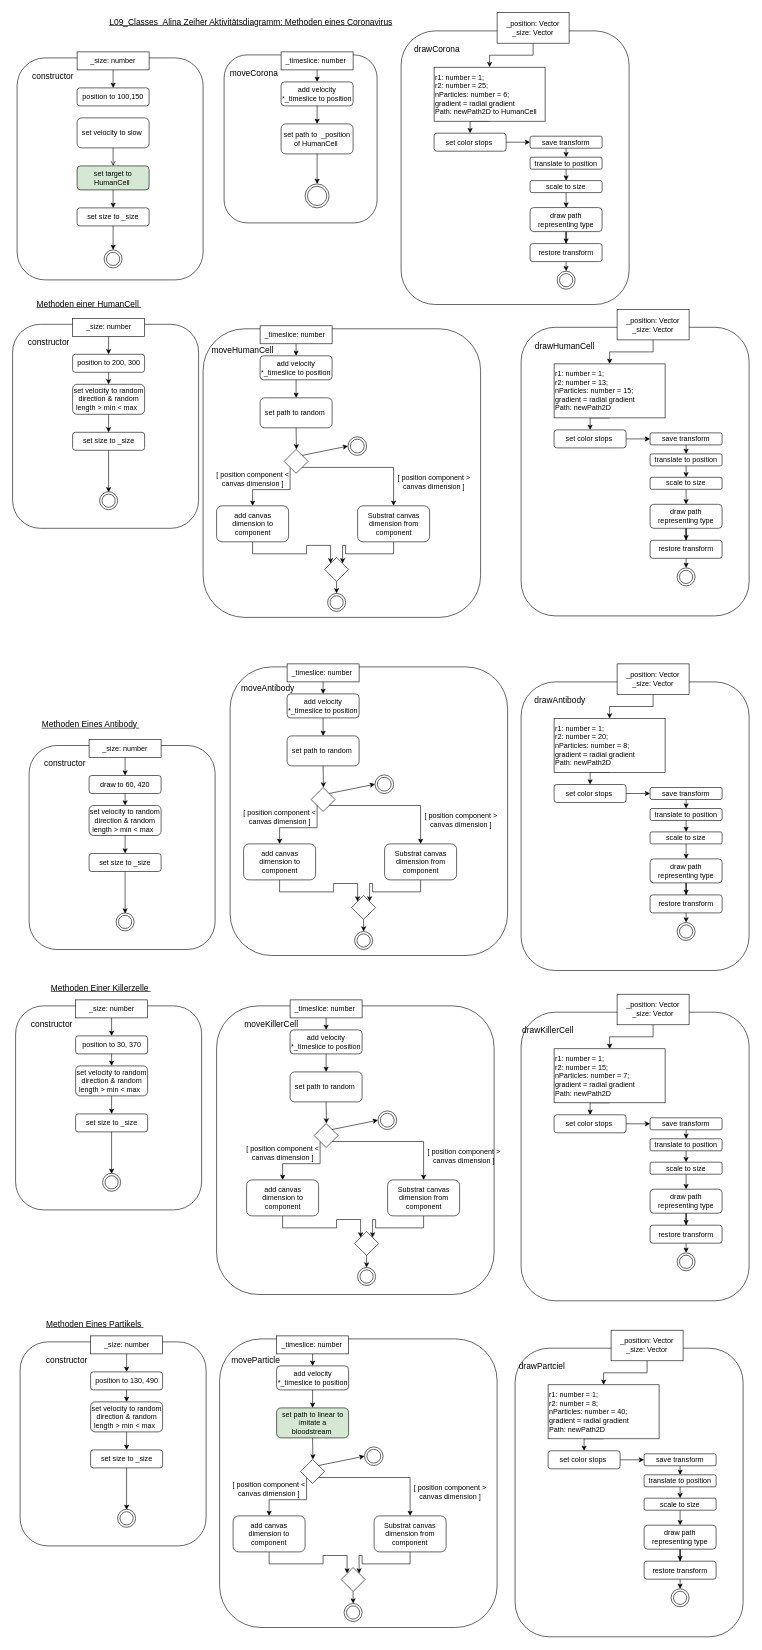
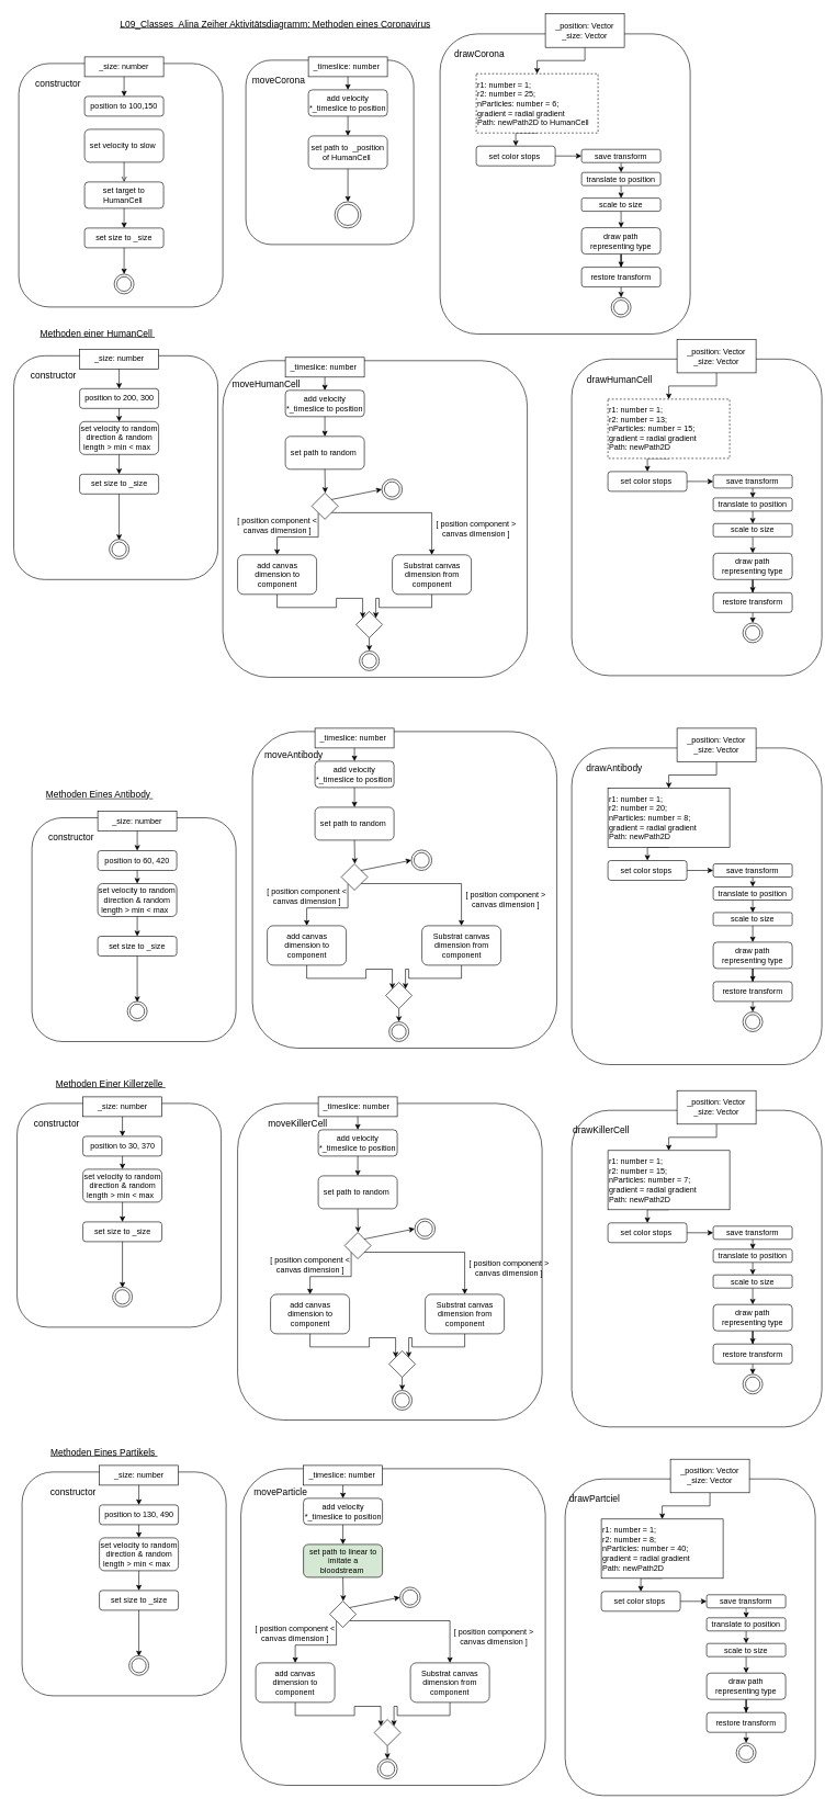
- <mxCell id="184" value="r1: number = 1;&lt;br&gt;r2: number = 25;&lt;br&gt;nParticles: number = 6;&lt;br&gt;gradient = radial gradient&lt;br&gt;Path: newPath2D to HumanCell" style="rounded=0;whiteSpace=wrap;html=1;align=left;" parent="1" vertex="1"><mxGeometry x="723" y="111.5" width="185" height="90" as="geometry" /></mxCell>
+ <mxCell id="184" value="r1: number = 1;&lt;br&gt;r2: number = 25;&lt;br&gt;nParticles: number = 6;&lt;br&gt;gradient = radial gradient&lt;br&gt;Path: newPath2D to HumanCell" style="rounded=0;whiteSpace=wrap;html=1;align=left;dashed=1;" parent="1" vertex="1"><mxGeometry x="723" y="111.5" width="185" height="90" as="geometry" /></mxCell>
- <mxCell id="8" value="set target to HumanCell&amp;nbsp;" style="rounded=1;whiteSpace=wrap;html=1;fillColor=#d5e8d4;" parent="1" vertex="1"><mxGeometry x="128" y="276" width="120" height="40" as="geometry" /></mxCell>
+ <mxCell id="8" value="set target to HumanCell&amp;nbsp;" style="rounded=1;whiteSpace=wrap;html=1;" parent="1" vertex="1"><mxGeometry x="128" y="276" width="120" height="40" as="geometry" /></mxCell>
- <mxCell id="165" value="r1: number = 1;&lt;br&gt;r2: number = 13;&lt;br&gt;nParticles: number = 15;&lt;br&gt;gradient = radial gradient&lt;br&gt;Path: newPath2D&amp;nbsp;" style="rounded=0;whiteSpace=wrap;html=1;align=left;" parent="1" vertex="1"><mxGeometry x="923" y="606" width="185" height="90" as="geometry" /></mxCell>
+ <mxCell id="165" value="r1: number = 1;&lt;br&gt;r2: number = 13;&lt;br&gt;nParticles: number = 15;&lt;br&gt;gradient = radial gradient&lt;br&gt;Path: newPath2D&amp;nbsp;" style="rounded=0;whiteSpace=wrap;html=1;align=left;dashed=1;" parent="1" vertex="1"><mxGeometry x="923" y="606" width="185" height="90" as="geometry" /></mxCell>
- <mxCell id="64" value="draw to 60, 420" style="rounded=1;whiteSpace=wrap;html=1;" parent="1" vertex="1"><mxGeometry x="148" y="1292" width="120" height="30" as="geometry" /></mxCell>
+ <mxCell id="64" value="position to 60, 420" style="rounded=1;whiteSpace=wrap;html=1;" parent="1" vertex="1"><mxGeometry x="148" y="1292" width="120" height="30" as="geometry" /></mxCell>
